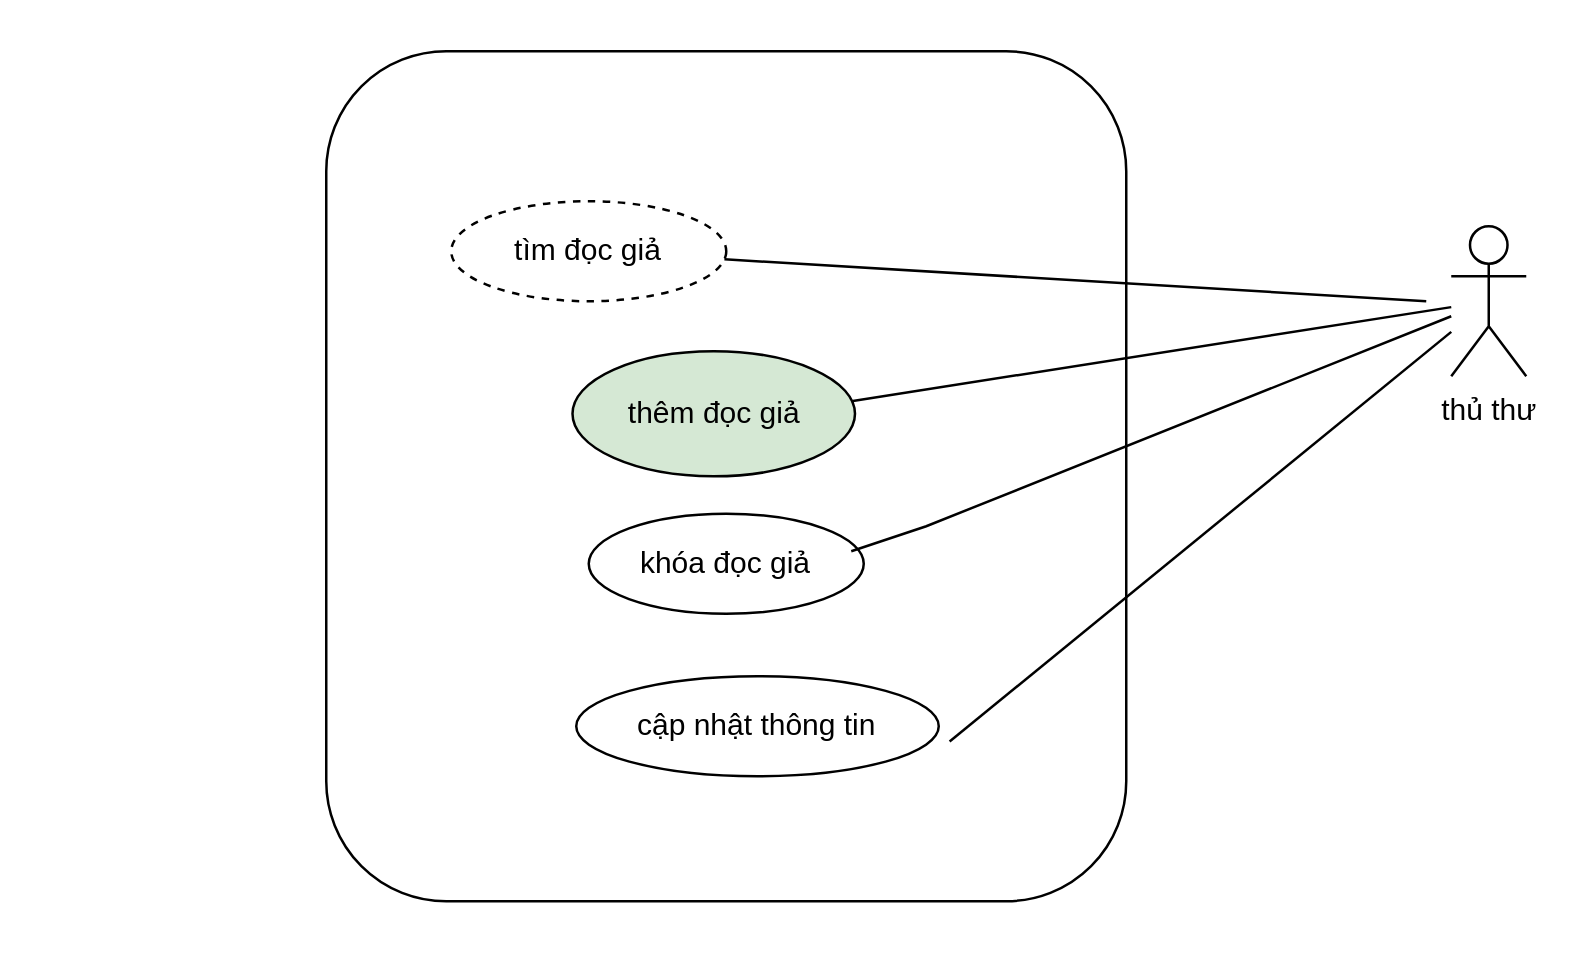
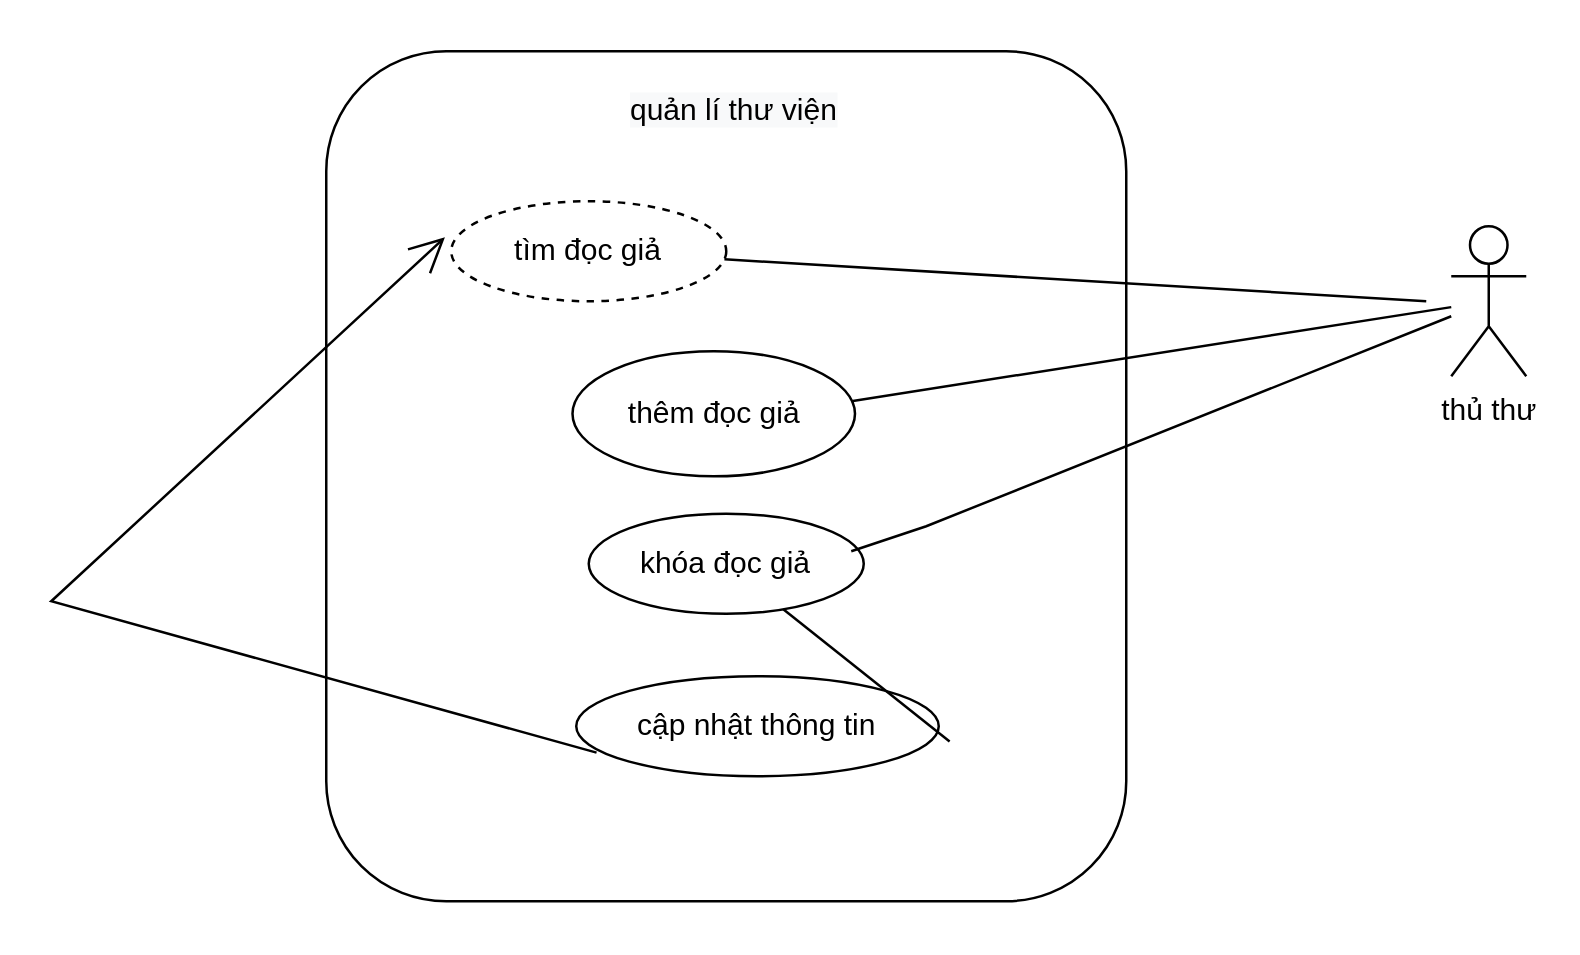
+ <mxCell id="4" value="&lt;span style=&quot;color: rgb(0, 0, 0); font-family: Helvetica; font-size: 12px; font-style: normal; font-variant-ligatures: normal; font-variant-caps: normal; font-weight: 400; letter-spacing: normal; orphans: 2; text-align: center; text-indent: 0px; text-transform: none; widows: 2; word-spacing: 0px; -webkit-text-stroke-width: 0px; background-color: rgb(248, 249, 250); text-decoration-thickness: initial; text-decoration-style: initial; text-decoration-color: initial; float: none; display: inline !important;&quot;&gt;quản lí thư viện&lt;/span&gt;" style="text;whiteSpace=wrap;html=1;" vertex="1" parent="1"><mxGeometry x="250" y="30" width="90" height="40" as="geometry" /></mxCell>
- <mxCell id="5" value="thêm đọc giả" style="ellipse;whiteSpace=wrap;html=1;fillColor=#d5e8d4;" vertex="1" parent="1"><mxGeometry x="228.5" y="140" width="113" height="50" as="geometry" /></mxCell>
+ <mxCell id="5" value="thêm đọc giả" style="ellipse;whiteSpace=wrap;html=1;" vertex="1" parent="1"><mxGeometry x="228.5" y="140" width="113" height="50" as="geometry" /></mxCell>
- <mxCell id="11" value="" style="endArrow=none;html=1;rounded=0;strokeColor=#000000;exitX=1.03;exitY=0.653;exitDx=0;exitDy=0;exitPerimeter=0;" edge="1" parent="1" source="8" target="3"><mxGeometry width="50" height="50" relative="1" as="geometry"><mxPoint x="353" y="130" as="sourcePoint" /><mxPoint x="625" y="150" as="targetPoint" /></mxGeometry></mxCell>
+ <mxCell id="11" value="" style="endArrow=none;html=1;rounded=0;strokeColor=#000000;exitX=1.03;exitY=0.653;exitDx=0;exitDy=0;exitPerimeter=0;" edge="1" parent="1" source="8" target="7"><mxGeometry width="50" height="50" relative="1" as="geometry"><mxPoint x="353" y="130" as="sourcePoint" /><mxPoint x="625" y="150" as="targetPoint" /></mxGeometry></mxCell>
+ <mxCell id="12" value="" style="endArrow=open;endFill=1;endSize=12;html=1;rounded=0;strokeColor=#000000;exitX=0.056;exitY=0.764;exitDx=0;exitDy=0;exitPerimeter=0;entryX=-0.023;entryY=0.361;entryDx=0;entryDy=0;entryPerimeter=0;" edge="1" parent="1" source="8" target="6"><mxGeometry width="160" relative="1" as="geometry"><mxPoint x="243.01" y="136.68" as="sourcePoint" /><mxPoint x="72.771" y="193.052" as="targetPoint" /><Array as="points"><mxPoint x="20" y="240" /></Array></mxGeometry></mxCell>
